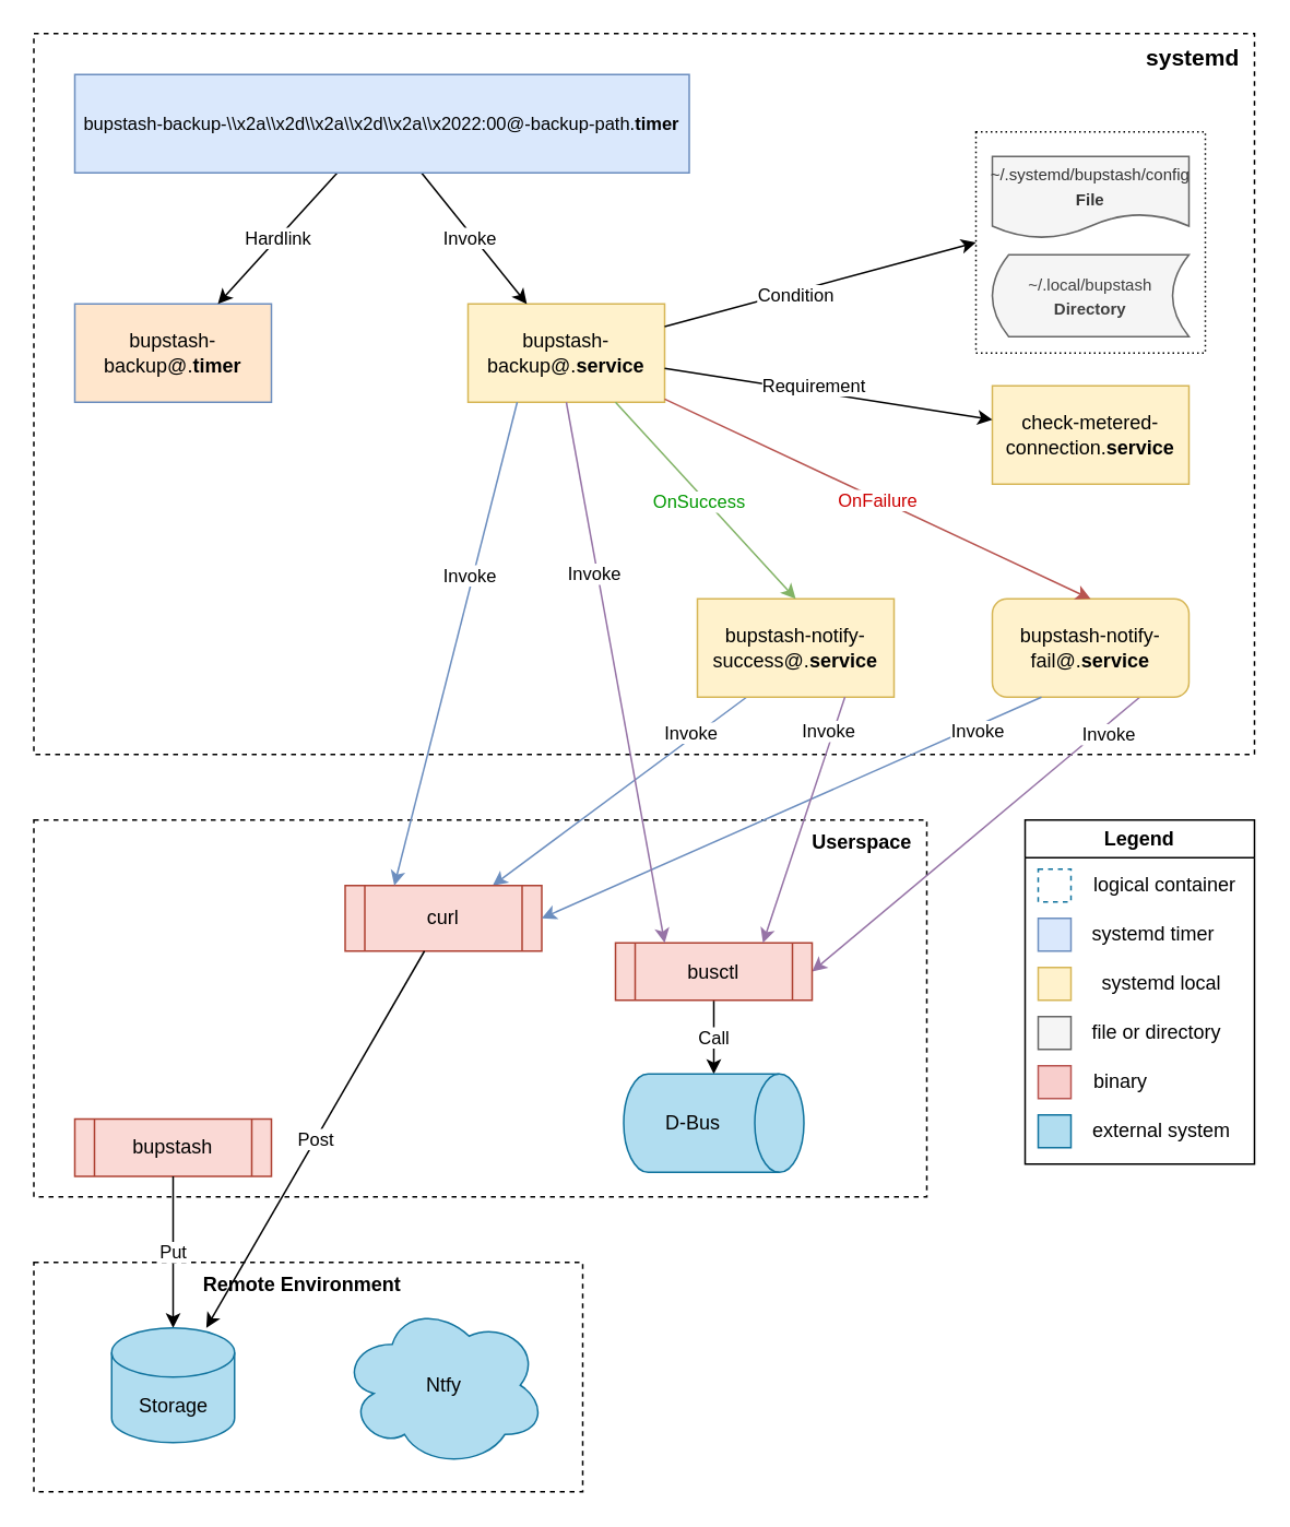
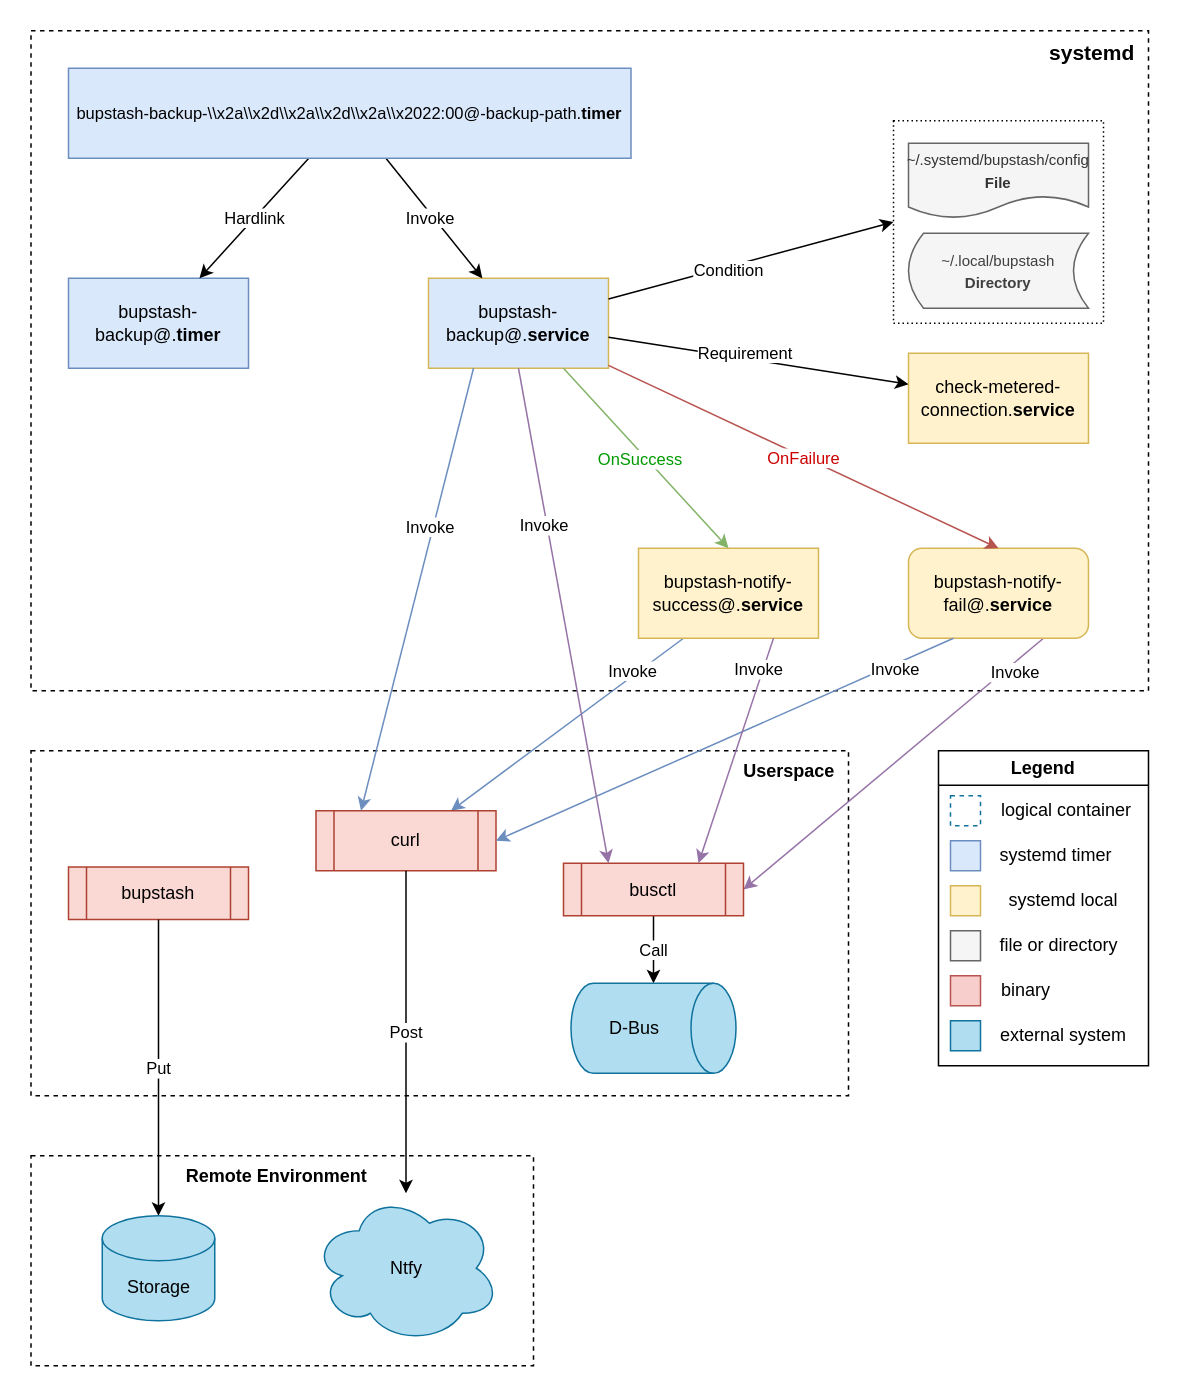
- <mxCell id="9" value="bupstash-backup@.&lt;b&gt;timer&lt;/b&gt;" style="rounded=0;whiteSpace=wrap;html=1;fillColor=#ffe6cc;strokeColor=#6c8ebf;" parent="1" vertex="1"><mxGeometry x="45" y="185" width="120" height="60" as="geometry" /></mxCell>
+ <mxCell id="9" value="bupstash-backup@.&lt;b&gt;timer&lt;/b&gt;" style="rounded=0;whiteSpace=wrap;html=1;fillColor=#dae8fc;strokeColor=#6c8ebf;" parent="1" vertex="1"><mxGeometry x="45" y="185" width="120" height="60" as="geometry" /></mxCell>
- <mxCell id="6" value="bupstash-backup@.&lt;b&gt;service&lt;/b&gt;" style="rounded=0;whiteSpace=wrap;html=1;fillColor=#fff2cc;strokeColor=#d6b656;" parent="1" vertex="1"><mxGeometry x="285" y="185" width="120" height="60" as="geometry" /></mxCell>
+ <mxCell id="6" value="bupstash-backup@.&lt;b&gt;service&lt;/b&gt;" style="rounded=0;whiteSpace=wrap;html=1;fillColor=#dae8fc;strokeColor=#d6b656;" parent="1" vertex="1"><mxGeometry x="285" y="185" width="120" height="60" as="geometry" /></mxCell>
- <mxCell id="23" value="Post" style="edgeStyle=none;html=1;" parent="1" source="22" target="40" edge="1"><mxGeometry relative="1" as="geometry" /></mxCell>
+ <mxCell id="23" value="Post" style="edgeStyle=none;html=1;" parent="1" source="22" target="34" edge="1"><mxGeometry relative="1" as="geometry" /></mxCell>
- <mxCell id="25" value="bupstash" style="shape=process;whiteSpace=wrap;html=1;backgroundOutline=1;fillColor=#fad9d5;strokeColor=#ae4132;" parent="1" vertex="1"><mxGeometry x="45" y="682.5" width="120" height="35" as="geometry" /></mxCell>
+ <mxCell id="25" value="bupstash" style="shape=process;whiteSpace=wrap;html=1;backgroundOutline=1;fillColor=#fad9d5;strokeColor=#ae4132;" parent="1" vertex="1"><mxGeometry x="45" y="577.5" width="120" height="35" as="geometry" /></mxCell>
